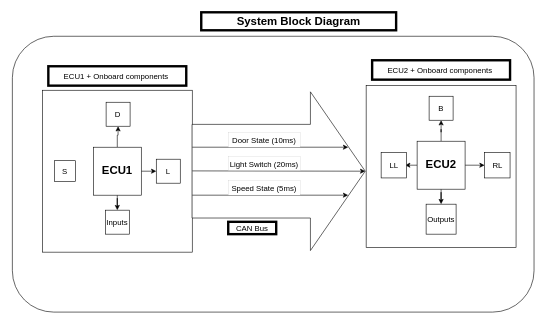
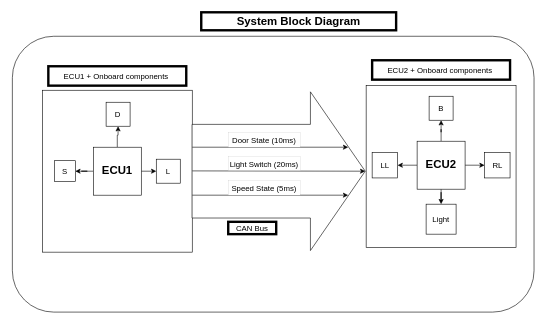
- <mxCell id="21" value="&lt;font style=&quot;font-size: 13px;&quot;&gt;LL&lt;/font&gt;" style="whiteSpace=wrap;html=1;aspect=fixed;" vertex="1" parent="1"><mxGeometry x="635" y="253.75" width="42.5" height="42.5" as="geometry" /></mxCell>
+ <mxCell id="21" value="&lt;font style=&quot;font-size: 13px;&quot;&gt;LL&lt;/font&gt;" style="whiteSpace=wrap;html=1;aspect=fixed;" vertex="1" parent="1"><mxGeometry x="620" y="253.75" width="42.5" height="42.5" as="geometry" /></mxCell>
+ <mxCell id="7" value="" style="edgeStyle=orthogonalEdgeStyle;rounded=0;orthogonalLoop=1;jettySize=auto;html=1;" edge="1" parent="1" source="8" target="14"><mxGeometry relative="1" as="geometry" /></mxCell>
- <mxCell id="4" value="" style="edgeStyle=orthogonalEdgeStyle;rounded=0;orthogonalLoop=1;jettySize=auto;html=1;" edge="1" parent="1" source="8" target="11"><mxGeometry relative="1" as="geometry" /></mxCell>
- <mxCell id="23" value="&lt;font style=&quot;font-size: 13px;&quot;&gt;Outputs&lt;/font&gt;" style="whiteSpace=wrap;html=1;aspect=fixed;" vertex="1" parent="1"><mxGeometry x="710" y="340" width="50" height="50" as="geometry" /></mxCell>
+ <mxCell id="23" value="&lt;font style=&quot;font-size: 13px;&quot;&gt;Light&lt;/font&gt;" style="whiteSpace=wrap;html=1;aspect=fixed;" vertex="1" parent="1"><mxGeometry x="710" y="340" width="50" height="50" as="geometry" /></mxCell>
- <mxCell id="11" value="&lt;font style=&quot;font-size: 13px;&quot;&gt;Inputs&lt;/font&gt;" style="whiteSpace=wrap;html=1;aspect=fixed;" vertex="1" parent="1"><mxGeometry x="175" y="350" width="40" height="40" as="geometry" /></mxCell>
